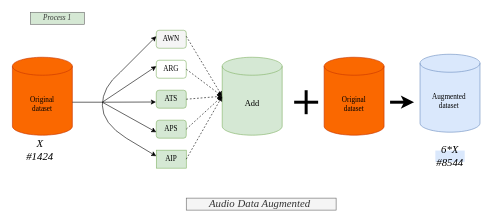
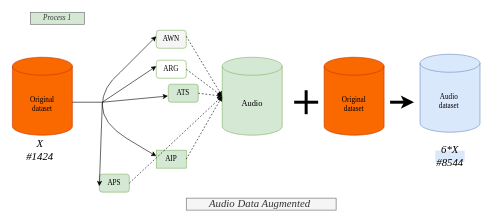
- <mxCell id="6" value="&lt;font face=&quot;Georgia&quot;&gt;ATS&lt;/font&gt;" style="rounded=1;whiteSpace=wrap;html=1;fillColor=#d5e8d4;strokeColor=#82b366;" vertex="1" parent="1"><mxGeometry x="260" y="150" width="50" height="30" as="geometry" /></mxCell>
+ <mxCell id="6" value="&lt;font face=&quot;Georgia&quot;&gt;ATS&lt;/font&gt;" style="rounded=1;whiteSpace=wrap;html=1;fillColor=#d5e8d4;strokeColor=#82b366;" vertex="1" parent="1"><mxGeometry x="280" y="140" width="50" height="30" as="geometry" /></mxCell>
- <mxCell id="26" value="&lt;font face=&quot;Georgia&quot;&gt;Augmented&amp;nbsp;&lt;br&gt;dataset&amp;nbsp;&lt;/font&gt;" style="shape=cylinder3;whiteSpace=wrap;html=1;boundedLbl=1;backgroundOutline=1;size=15;fillColor=#dae8fc;strokeColor=#6c8ebf;" vertex="1" parent="1"><mxGeometry x="700" y="90" width="100" height="130" as="geometry" /></mxCell>
+ <mxCell id="26" value="&lt;font face=&quot;Georgia&quot;&gt;Audio&amp;nbsp;&lt;br&gt;dataset&amp;nbsp;&lt;/font&gt;" style="shape=cylinder3;whiteSpace=wrap;html=1;boundedLbl=1;backgroundOutline=1;size=15;fillColor=#dae8fc;strokeColor=#6c8ebf;" vertex="1" parent="1"><mxGeometry x="700" y="90" width="100" height="130" as="geometry" /></mxCell>
- <mxCell id="18" value="&lt;font face=&quot;Georgia&quot; style=&quot;font-size: 14px;&quot;&gt;Add&lt;/font&gt;" style="shape=cylinder3;whiteSpace=wrap;html=1;boundedLbl=1;backgroundOutline=1;size=15;fillColor=#d5e8d4;strokeColor=#82b366;" vertex="1" parent="1"><mxGeometry x="370" y="95" width="100" height="130" as="geometry" /></mxCell>
+ <mxCell id="18" value="&lt;font face=&quot;Georgia&quot; style=&quot;font-size: 14px;&quot;&gt;Audio&lt;/font&gt;" style="shape=cylinder3;whiteSpace=wrap;html=1;boundedLbl=1;backgroundOutline=1;size=15;fillColor=#d5e8d4;strokeColor=#82b366;" vertex="1" parent="1"><mxGeometry x="370" y="95" width="100" height="130" as="geometry" /></mxCell>
- <mxCell id="7" value="&lt;font face=&quot;Georgia&quot;&gt;APS&lt;/font&gt;" style="rounded=1;whiteSpace=wrap;html=1;fillColor=#d5e8d4;strokeColor=#82b366;" vertex="1" parent="1"><mxGeometry x="260" y="200" width="50" height="30" as="geometry" /></mxCell>
+ <mxCell id="7" value="&lt;font face=&quot;Georgia&quot;&gt;APS&lt;/font&gt;" style="rounded=1;whiteSpace=wrap;html=1;fillColor=#d5e8d4;strokeColor=#82b366;" vertex="1" parent="1"><mxGeometry x="165" y="290" width="50" height="30" as="geometry" /></mxCell>
